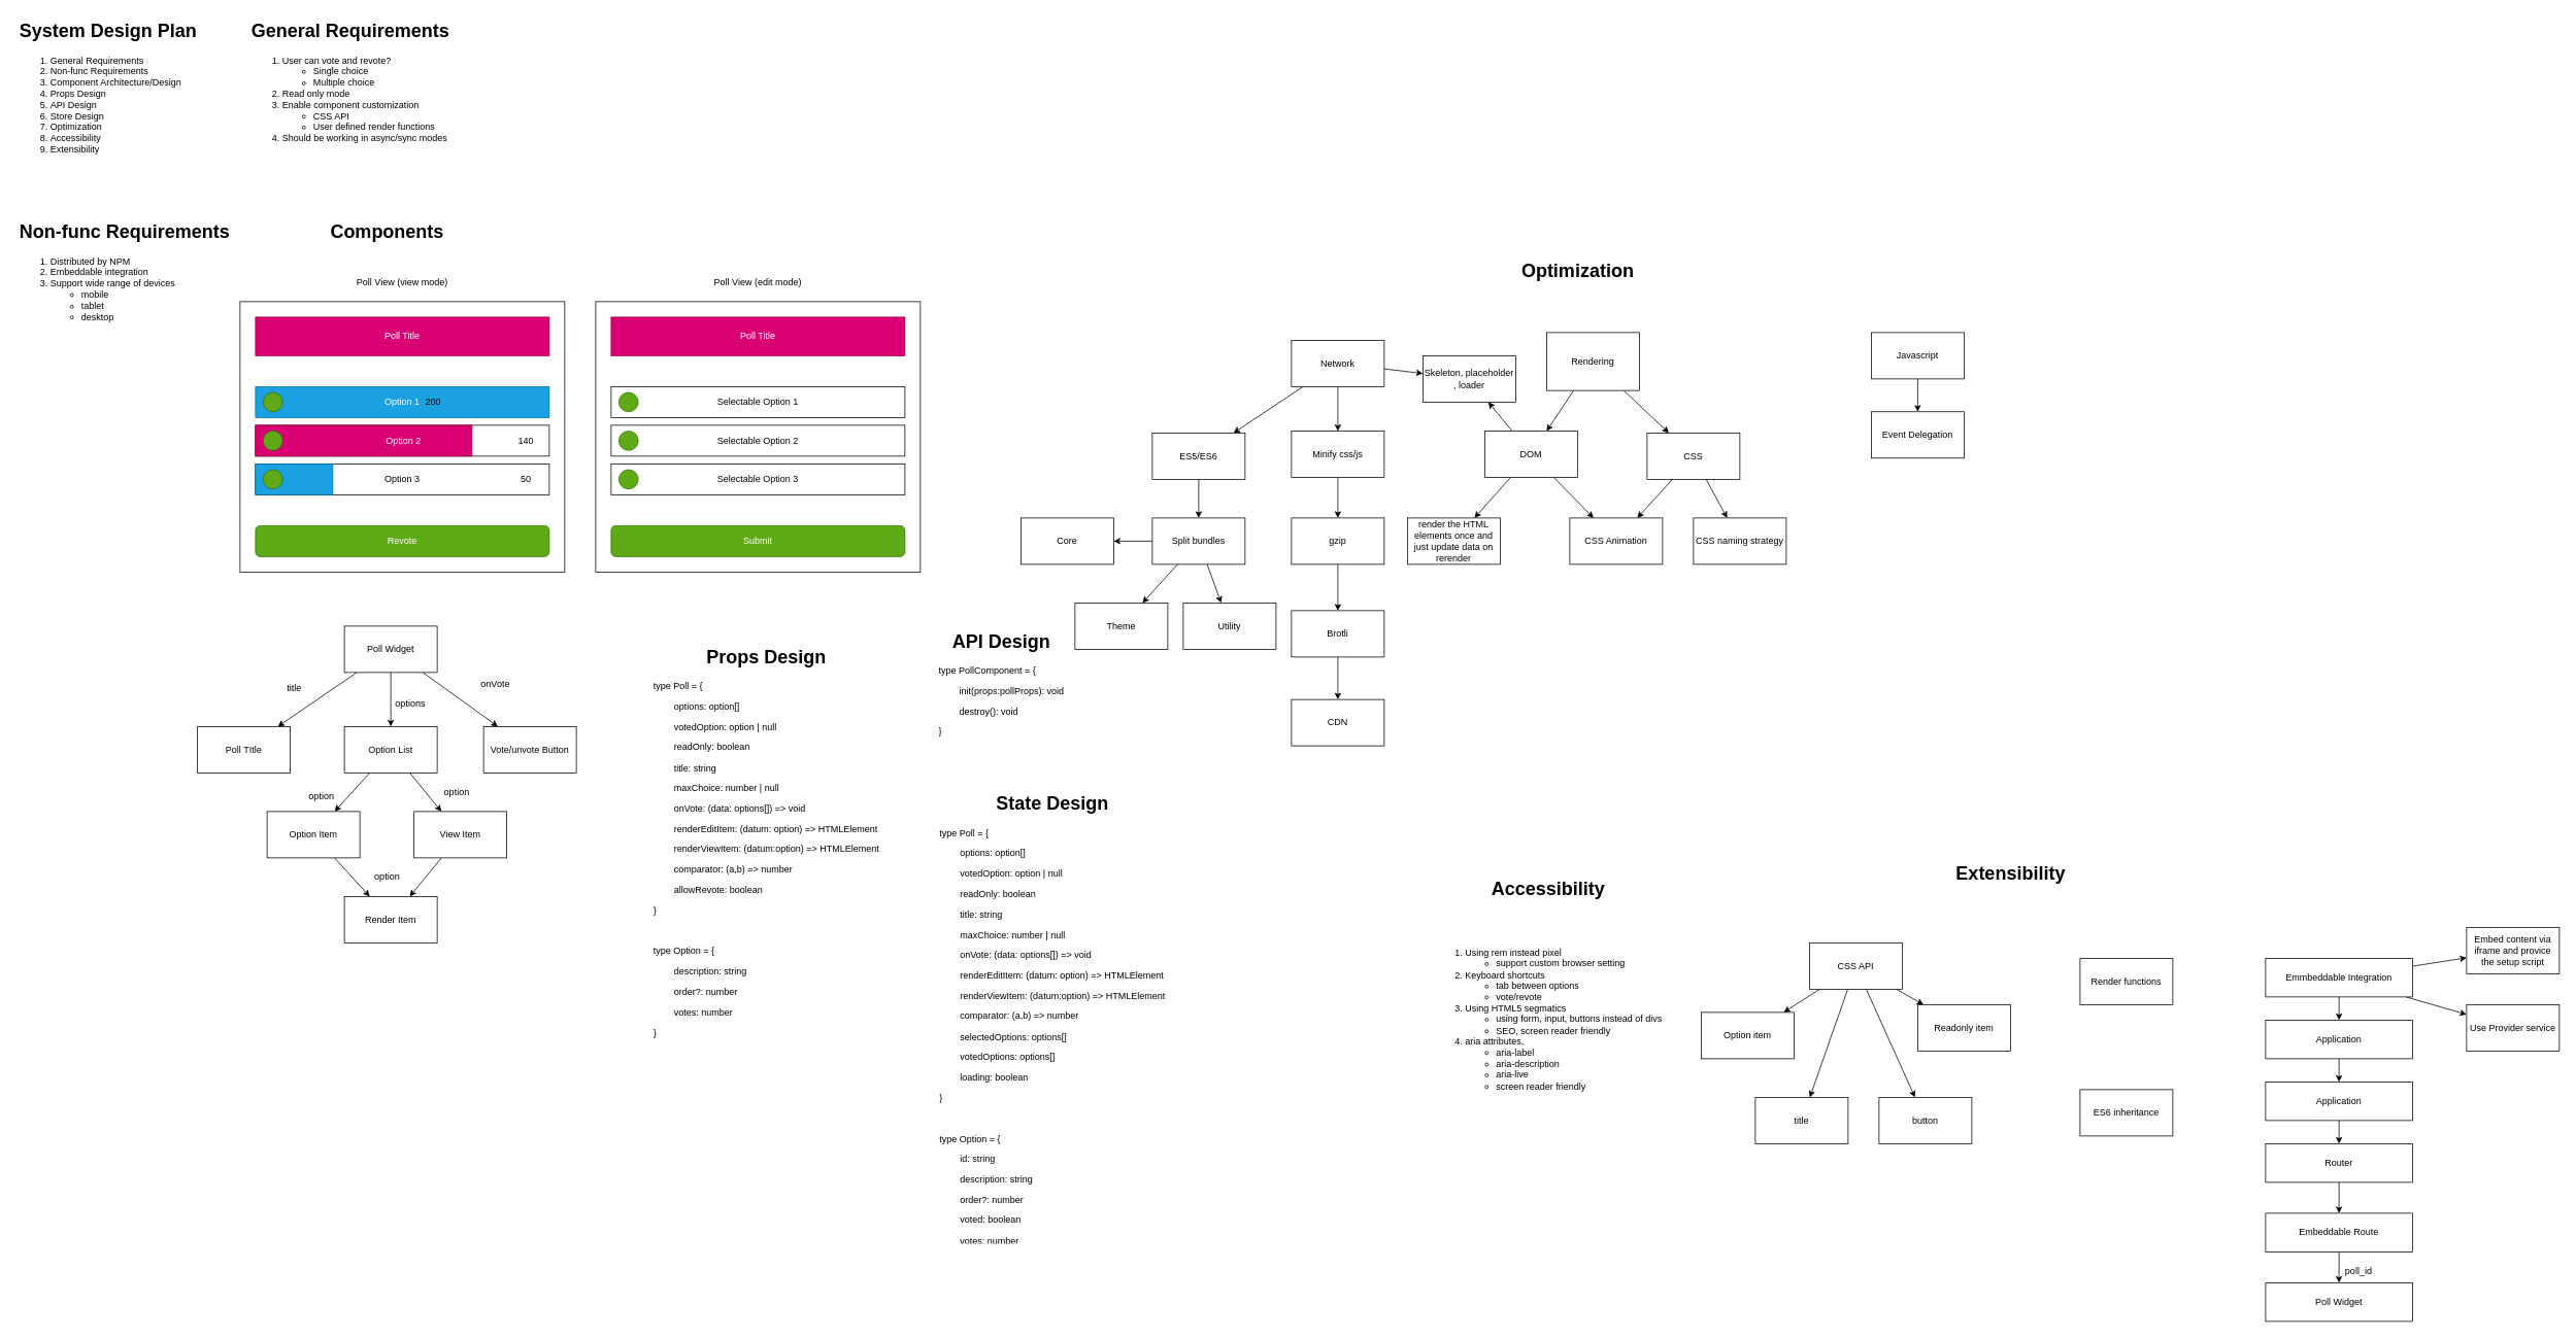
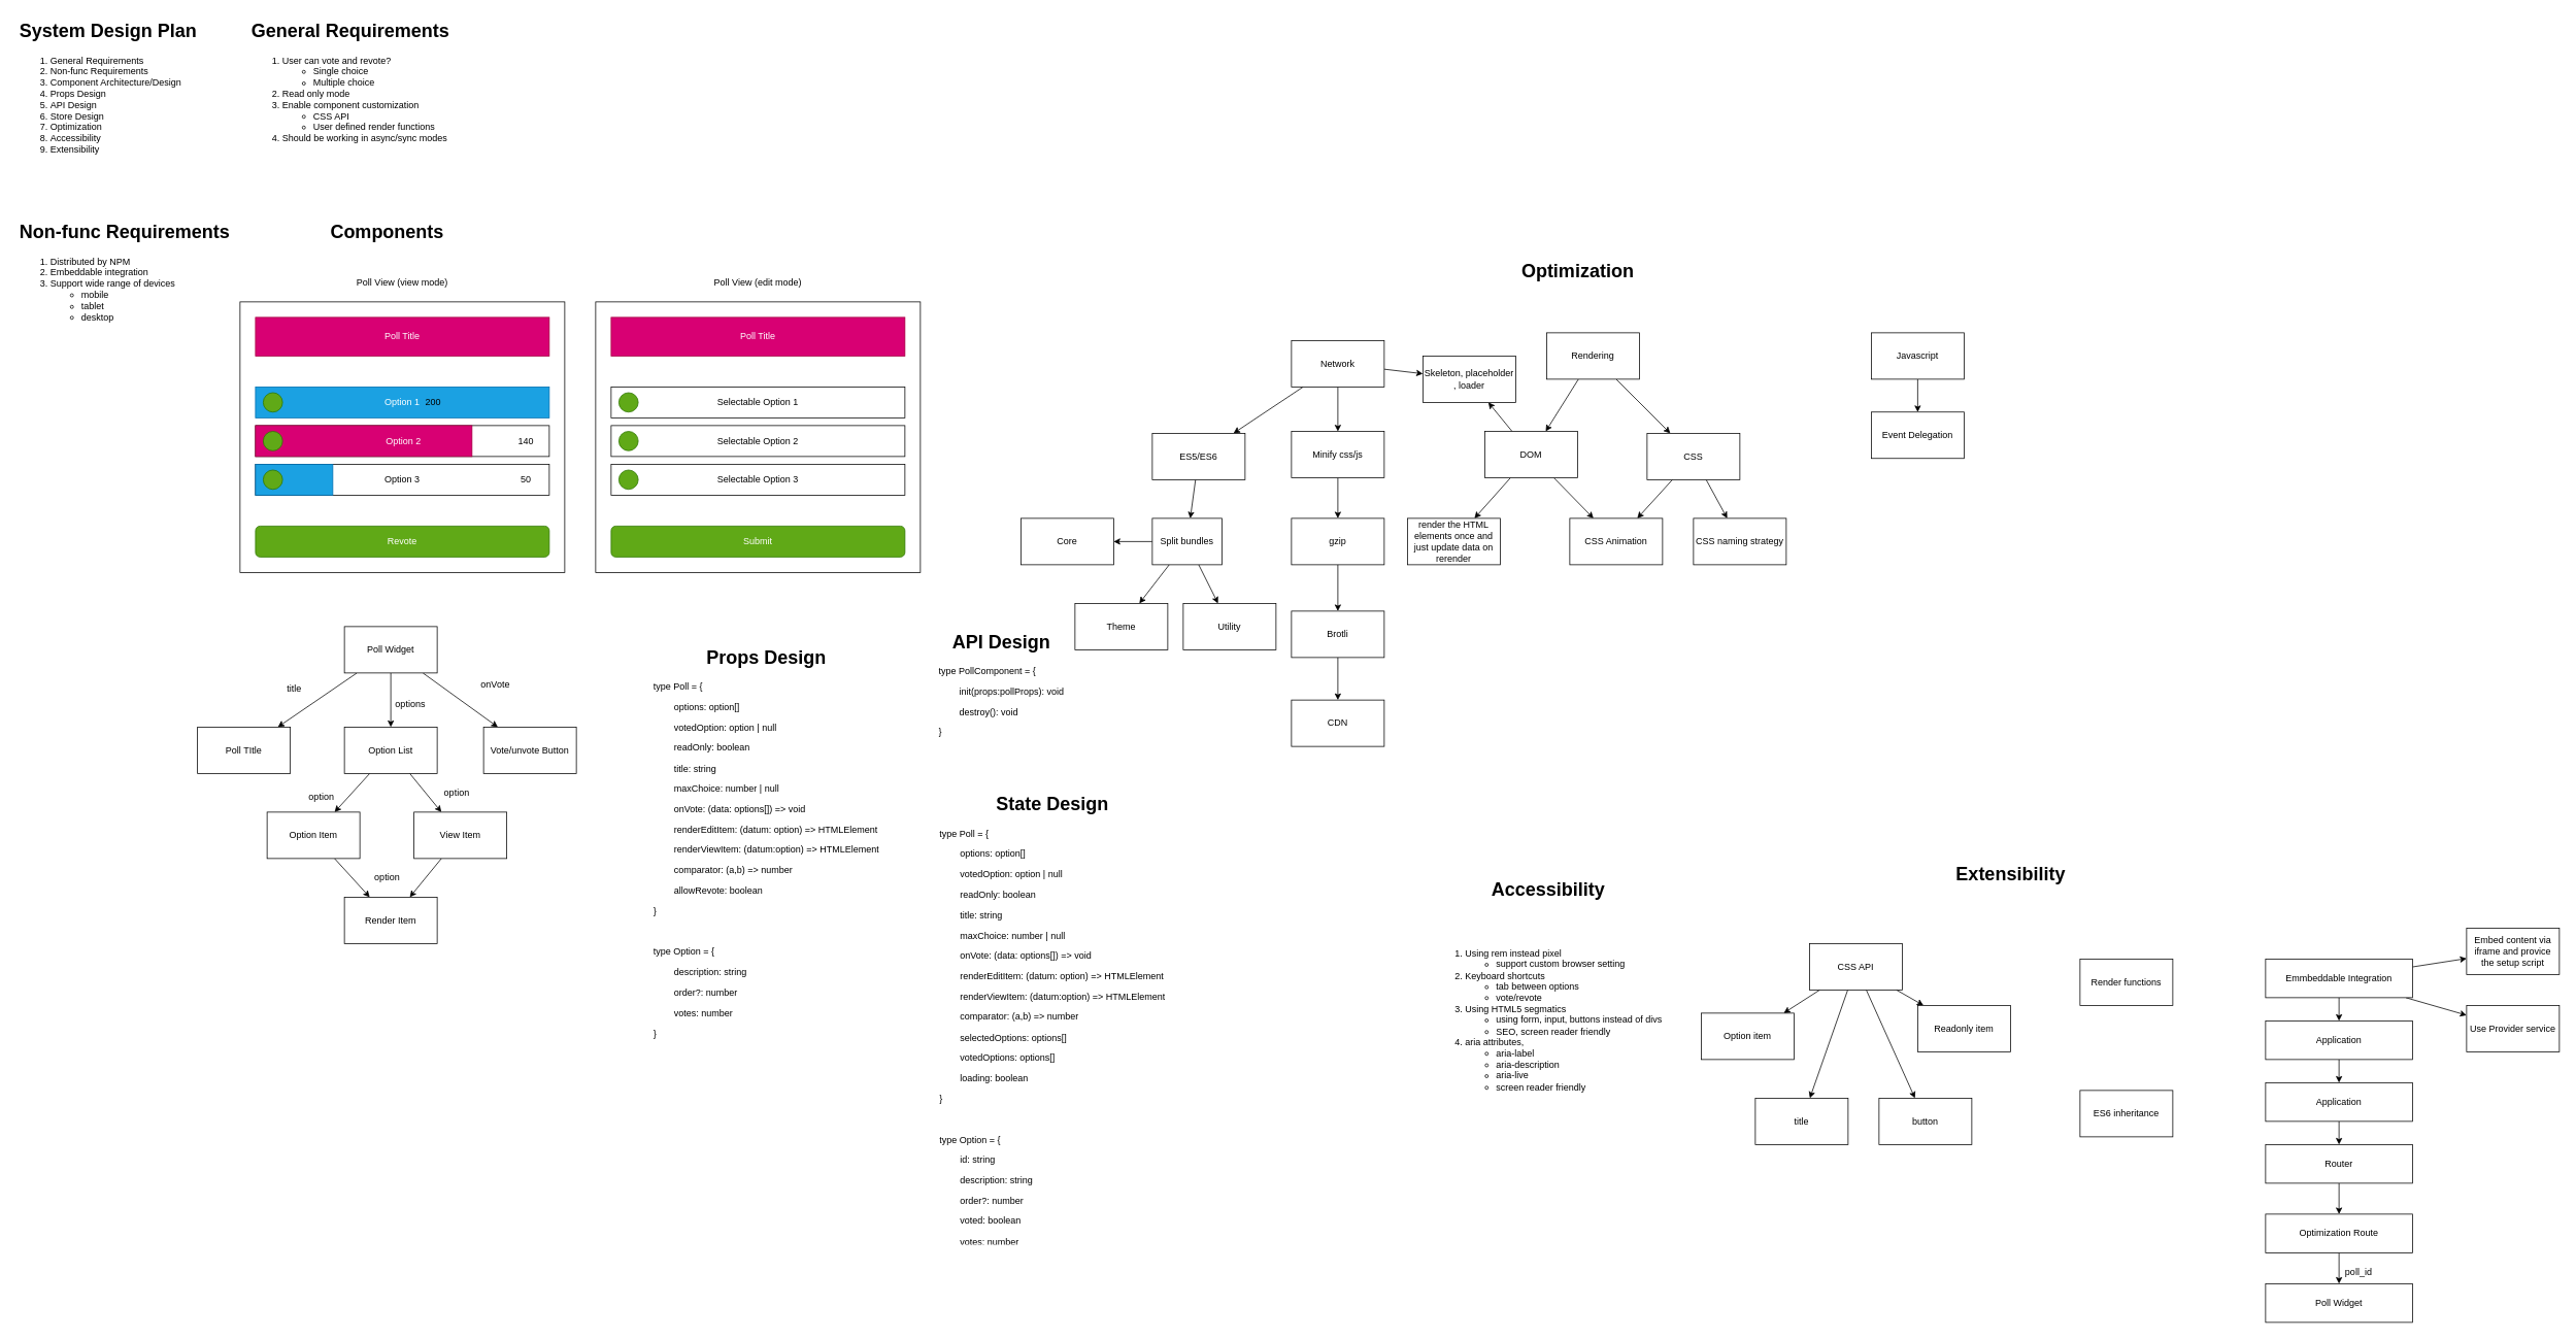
- <mxCell id="77" value="Rendering" style="rounded=0;whiteSpace=wrap;html=1;" vertex="1" parent="1"><mxGeometry x="2000" y="430" width="120" height="75" as="geometry" /></mxCell>
+ <mxCell id="77" value="Rendering" style="rounded=0;whiteSpace=wrap;html=1;" vertex="1" parent="1"><mxGeometry x="2000" y="430" width="120" height="60" as="geometry" /></mxCell>
- <mxCell id="71" value="Split bundles" style="whiteSpace=wrap;html=1;" vertex="1" parent="1"><mxGeometry x="1490" y="670" width="120" height="60" as="geometry" /></mxCell>
+ <mxCell id="71" value="Split bundles" style="whiteSpace=wrap;html=1;" vertex="1" parent="1"><mxGeometry x="1490" y="670" width="90" height="60" as="geometry" /></mxCell>
- <mxCell id="116" value="Embeddable Route" style="rounded=0;whiteSpace=wrap;html=1;" vertex="1" parent="1"><mxGeometry x="2930" y="1570" width="190" height="50" as="geometry" /></mxCell>
+ <mxCell id="116" value="Optimization Route" style="rounded=0;whiteSpace=wrap;html=1;" vertex="1" parent="1"><mxGeometry x="2930" y="1570" width="190" height="50" as="geometry" /></mxCell>
